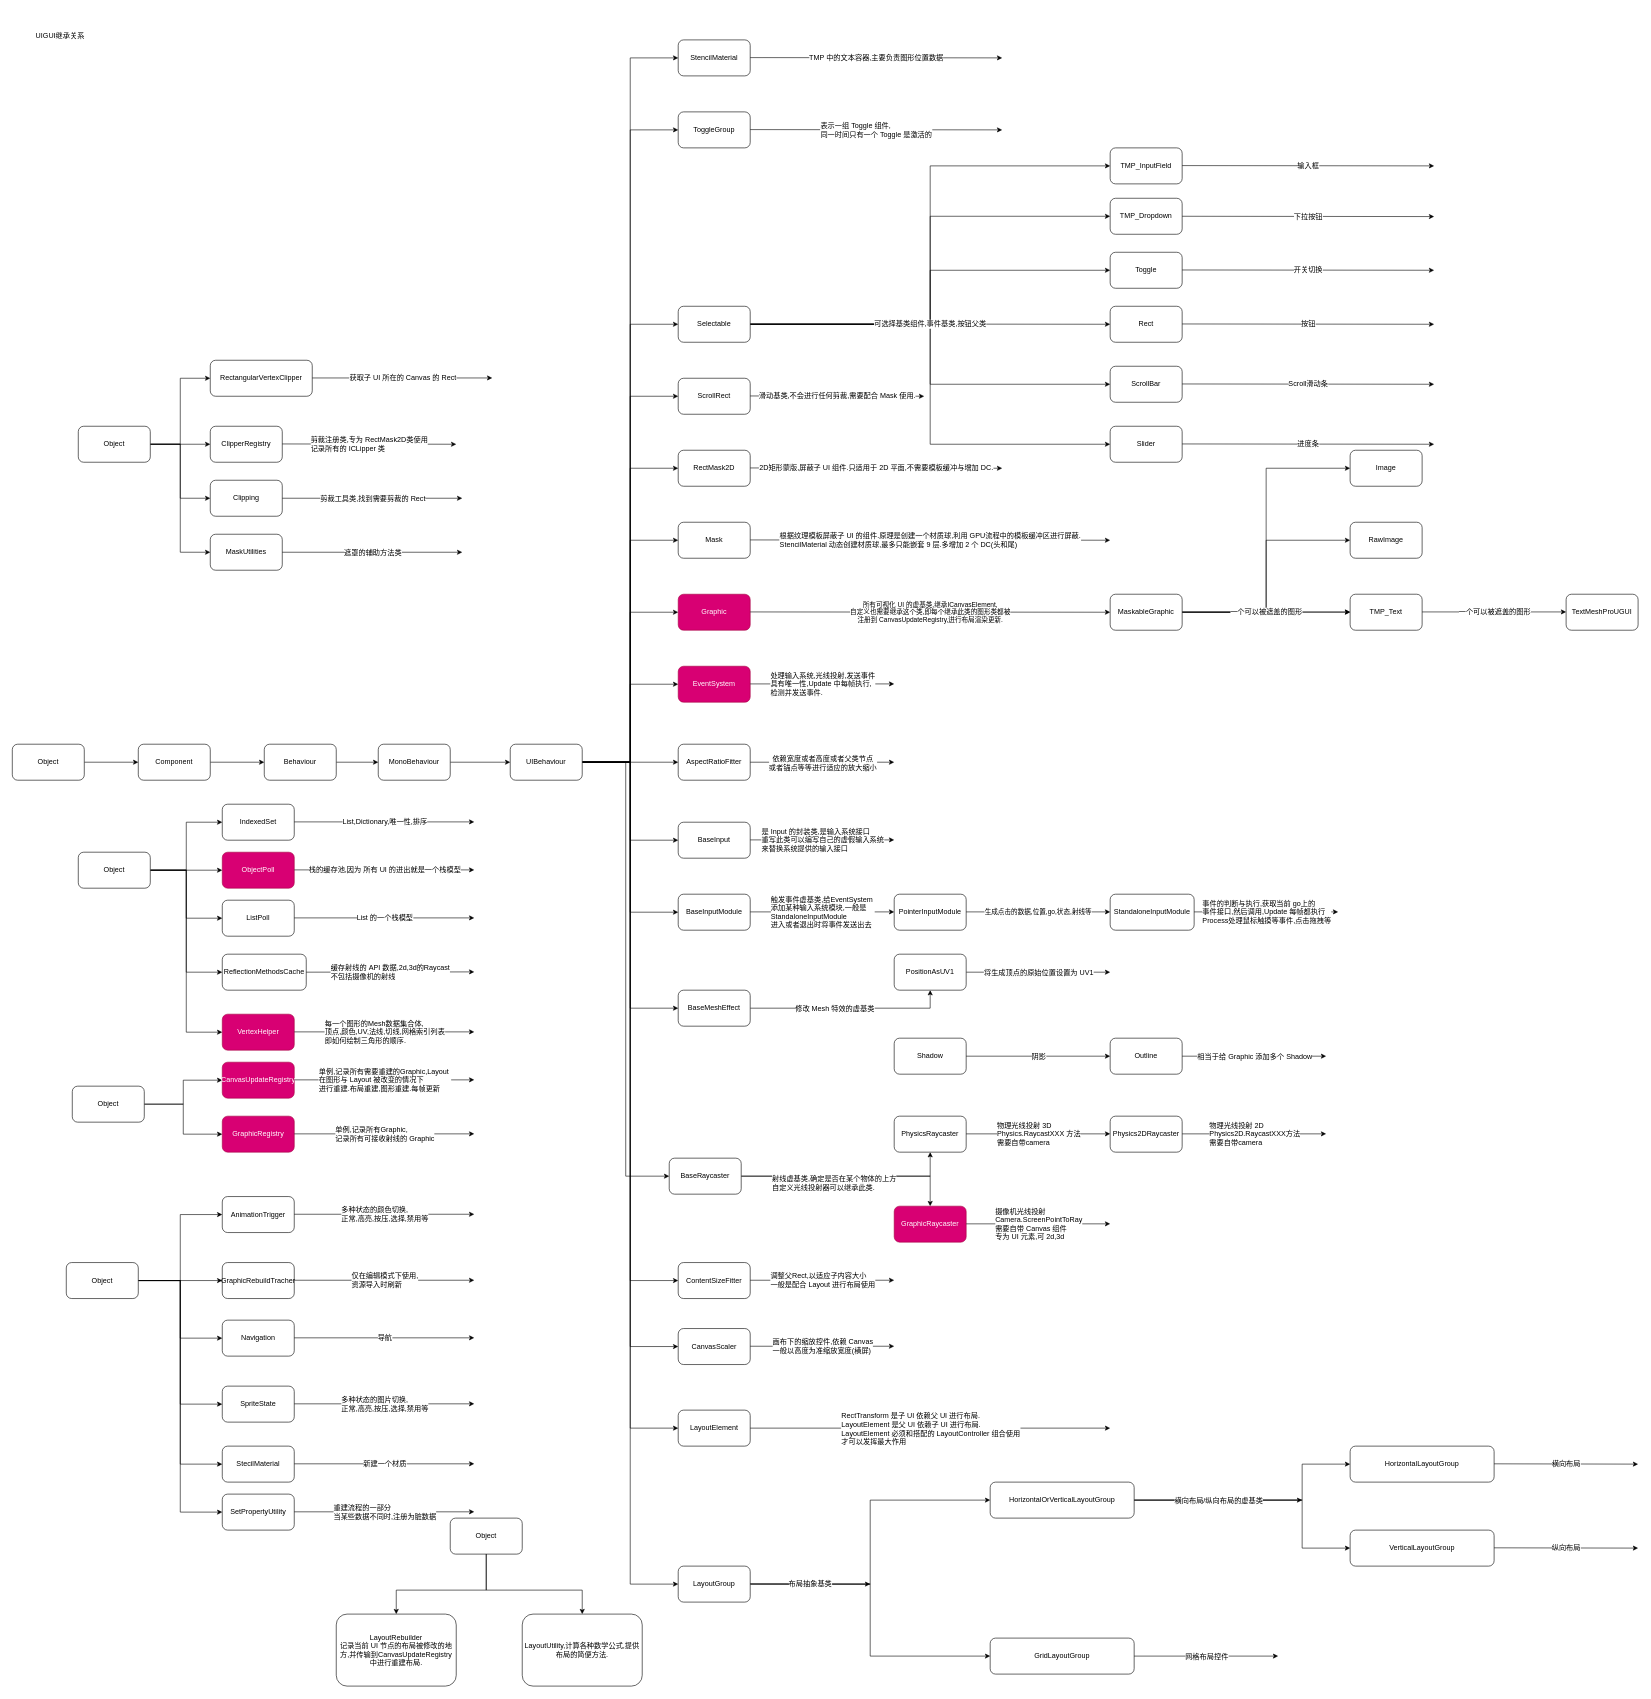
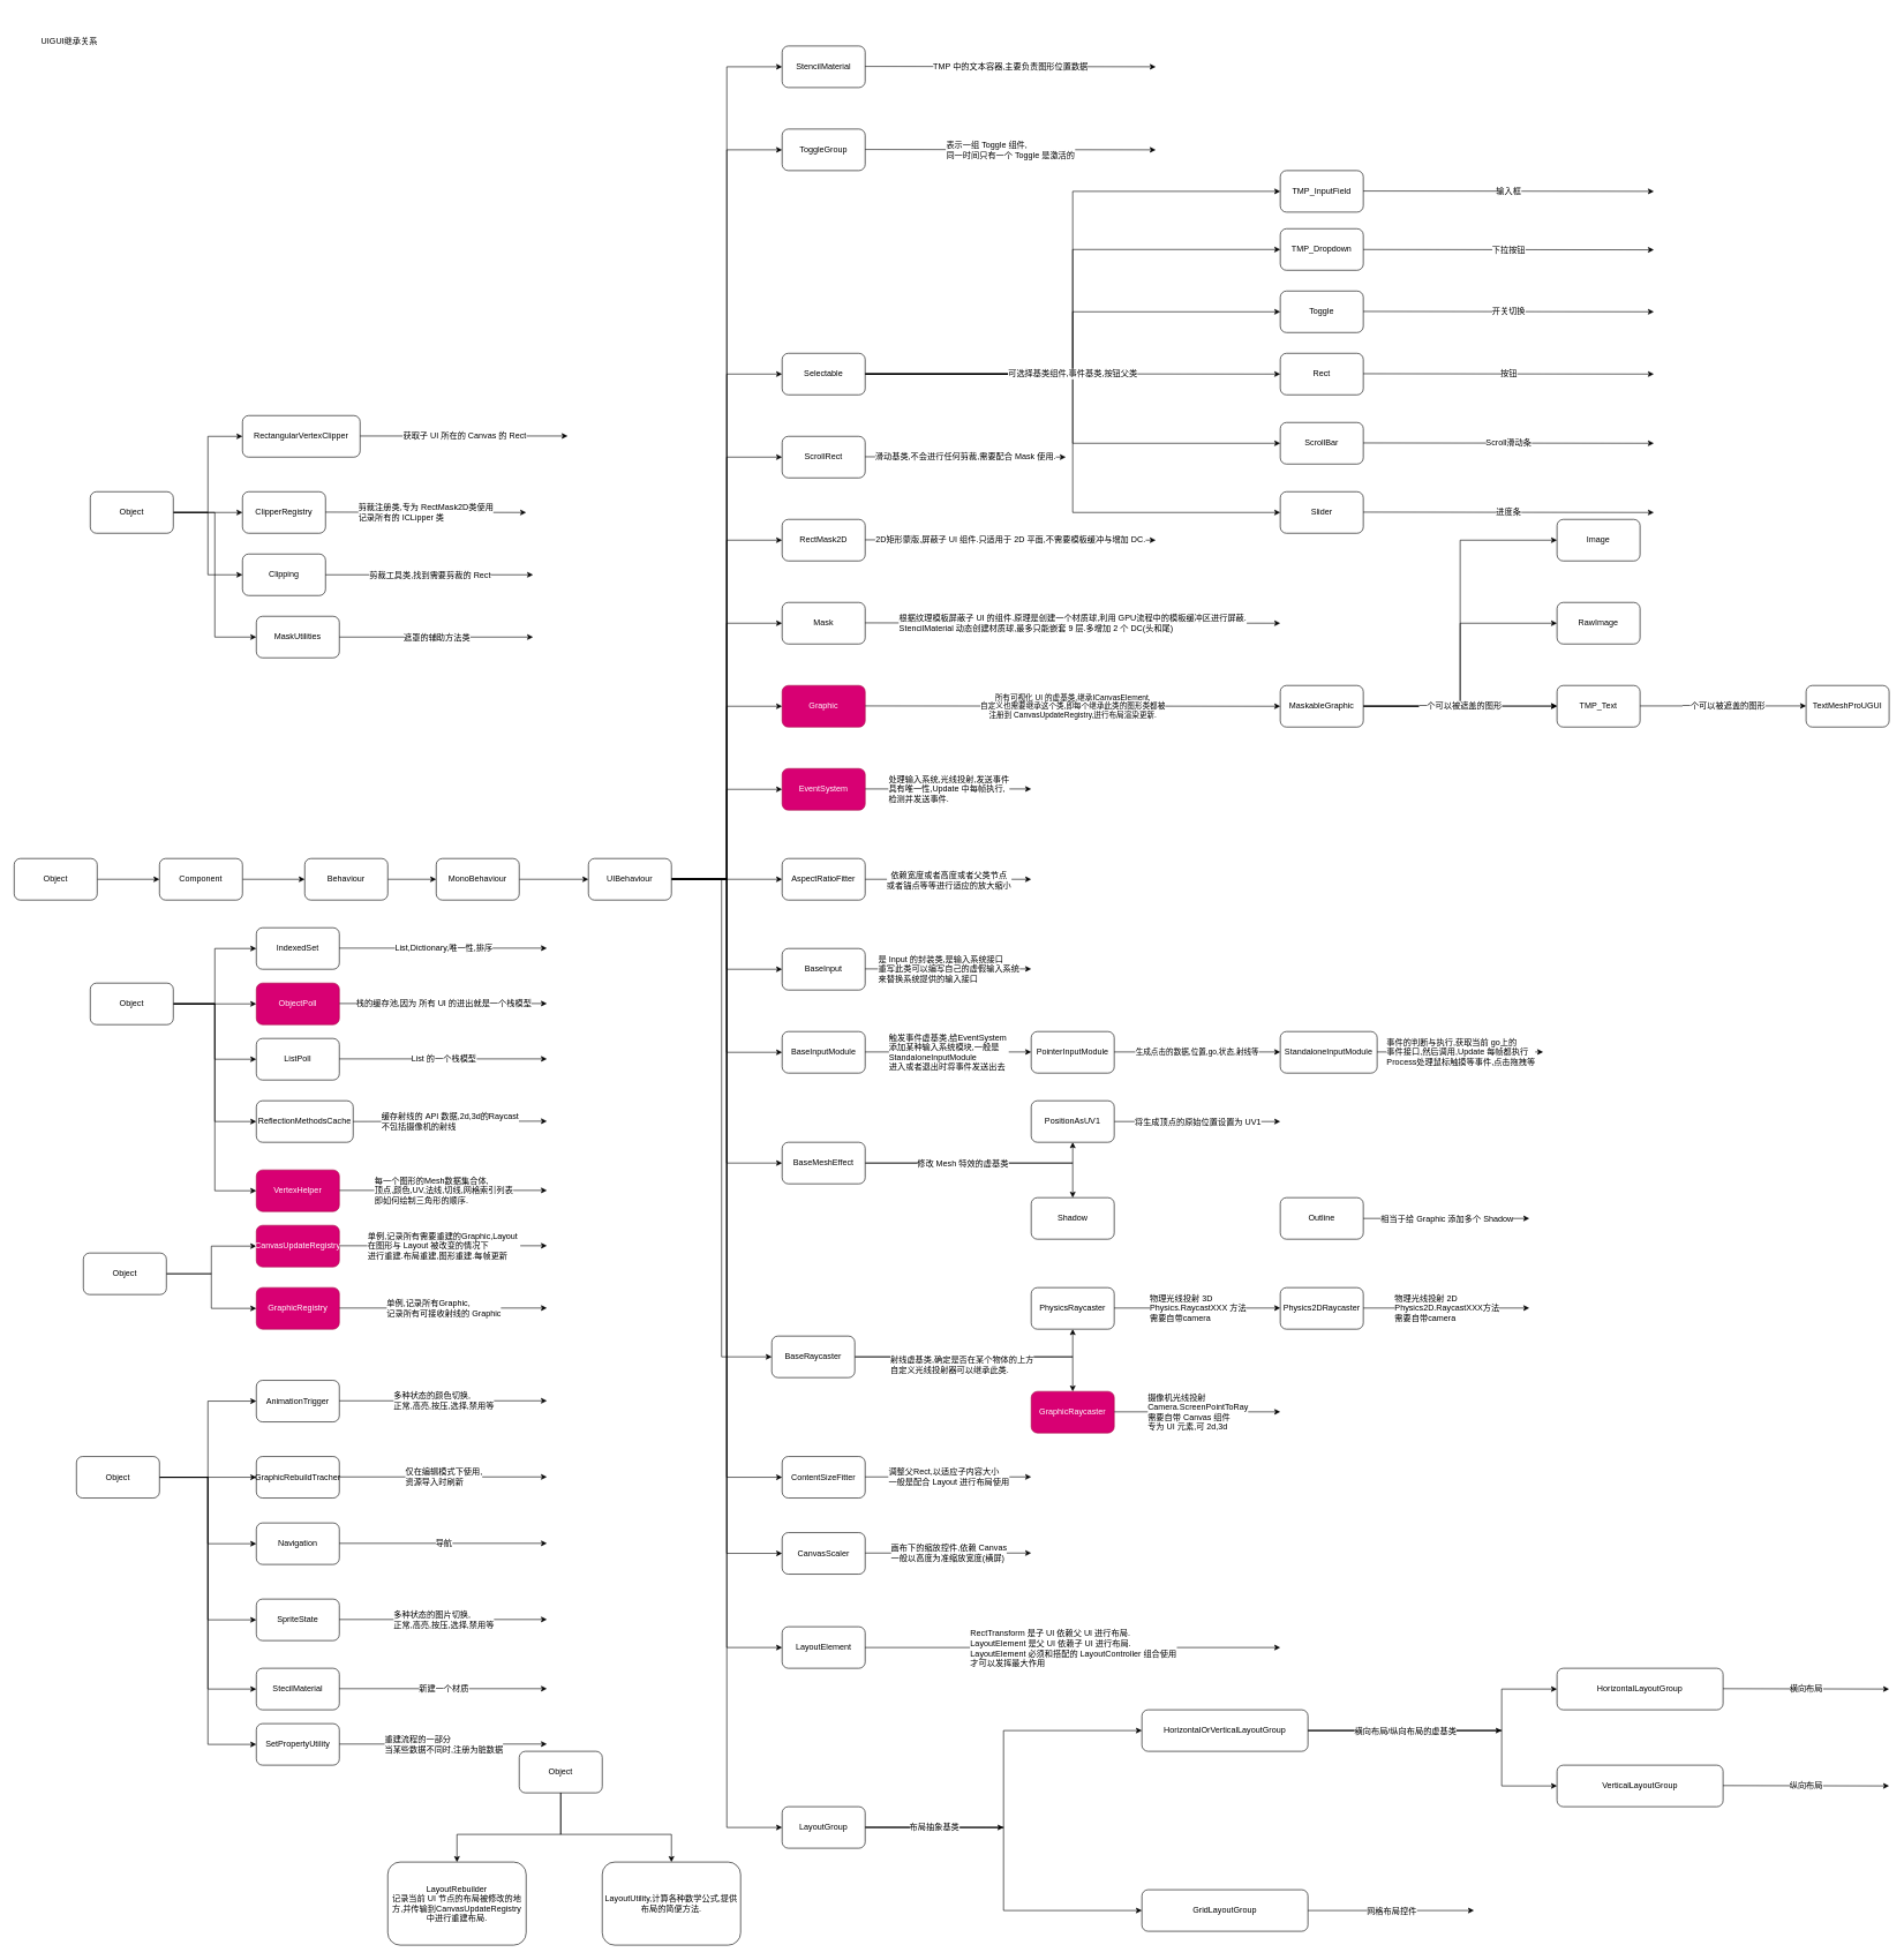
- <mxCell id="219" value="MaskUtilities" style="rounded=1;whiteSpace=wrap;html=1;" parent="1" vertex="1"><mxGeometry x="350" width="120" height="60" as="geometry" y="890" /></mxCell>
+ <mxCell id="219" value="MaskUtilities" style="rounded=1;whiteSpace=wrap;html=1;" parent="1" vertex="1"><mxGeometry x="370" y="890" width="120" height="60" as="geometry" /></mxCell>
+ <mxCell id="31" style="edgeStyle=orthogonalEdgeStyle;rounded=0;orthogonalLoop=1;jettySize=auto;html=1;" parent="1" source="32" target="72" edge="1"><mxGeometry relative="1" as="geometry" /></mxCell>
- <mxCell id="73" value="" style="endArrow=classic;html=1;exitX=1;exitY=0.5;exitDx=0;exitDy=0;entryX=0;entryY=0.5;entryDx=0;entryDy=0;" parent="1" source="72" target="75" edge="1"><mxGeometry relative="1" as="geometry"><mxPoint x="1650" y="1880" as="sourcePoint" /><mxPoint y="1880" as="targetPoint" x="1850" /></mxGeometry></mxCell>
- <mxCell id="74" value="&lt;div style=&quot;text-align: left&quot;&gt;&lt;span style=&quot;font-size: 12px&quot;&gt;阴影&lt;/span&gt;&lt;/div&gt;" style="edgeLabel;resizable=0;html=1;align=center;verticalAlign=middle;" parent="73" connectable="0" vertex="1"><mxGeometry relative="1" as="geometry" /></mxCell>
